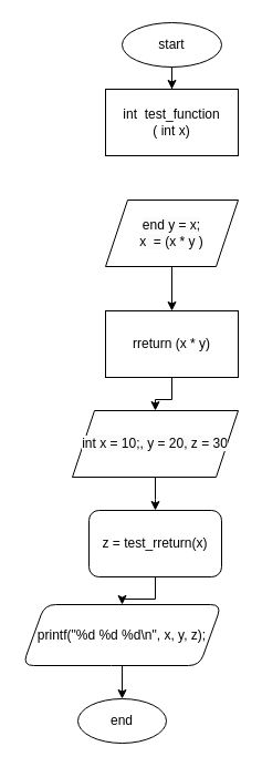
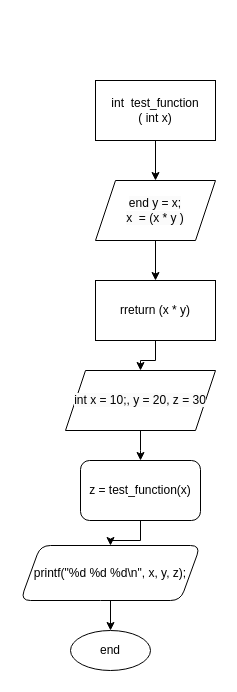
- <mxCell id="3" value="start" style="ellipse;whiteSpace=wrap;html=1;" vertex="1" parent="1"><mxGeometry x="110" width="90" height="40" as="geometry" y="20" /></mxCell>
- <mxCell id="2" value="" style="edgeStyle=orthogonalEdgeStyle;rounded=0;orthogonalLoop=1;jettySize=auto;html=1;" edge="1" parent="1" source="3" target="5"><mxGeometry relative="1" as="geometry" /></mxCell>
+ <mxCell id="4" value="" style="edgeStyle=orthogonalEdgeStyle;rounded=0;orthogonalLoop=1;jettySize=auto;html=1;" edge="1" parent="1" source="5" target="9"><mxGeometry relative="1" as="geometry" /></mxCell>
- <mxCell id="13" value="z = test_rreturn(x)" style="rounded=1;whiteSpace=wrap;html=1;" vertex="1" parent="1"><mxGeometry x="80" y="460" width="120" height="60" as="geometry" /></mxCell>
+ <mxCell id="13" value="z = test_function(x)" style="rounded=1;whiteSpace=wrap;html=1;" vertex="1" parent="1"><mxGeometry x="80" y="460" width="120" height="60" as="geometry" /></mxCell>
